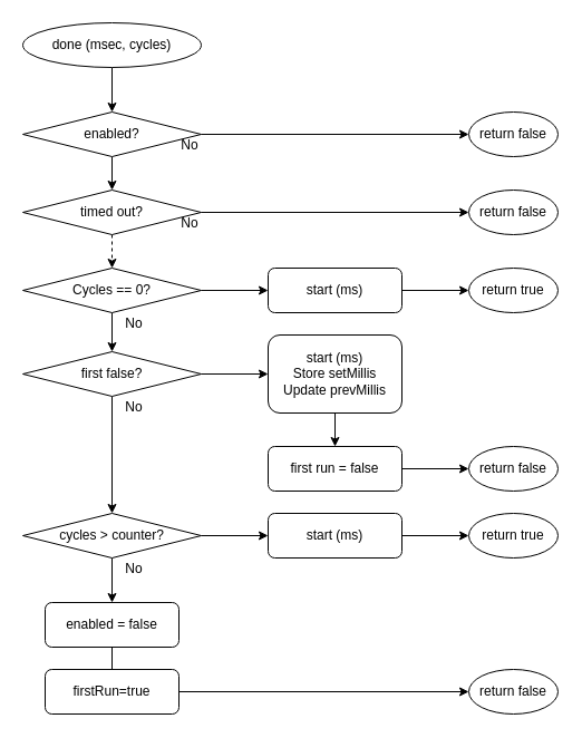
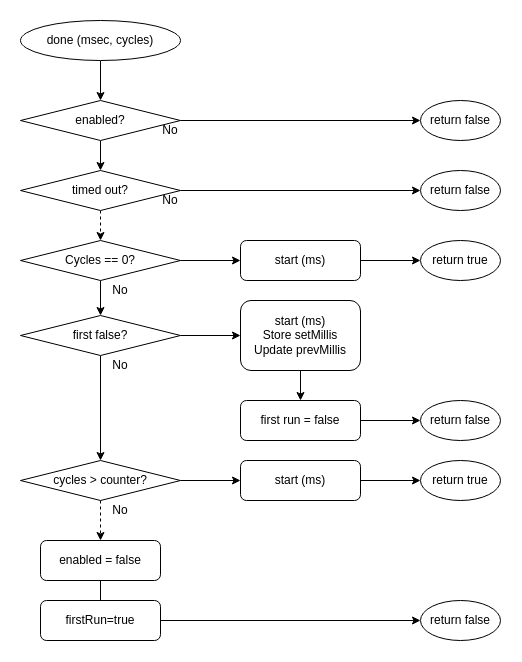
- <mxCell id="17" value="" style="edgeStyle=none;html=1;" parent="1" source="18" target="36" edge="1"><mxGeometry relative="1" as="geometry" /></mxCell>
+ <mxCell id="17" value="" style="edgeStyle=none;html=1;dashed=1;" parent="1" source="18" target="36" edge="1"><mxGeometry relative="1" as="geometry" /></mxCell>
